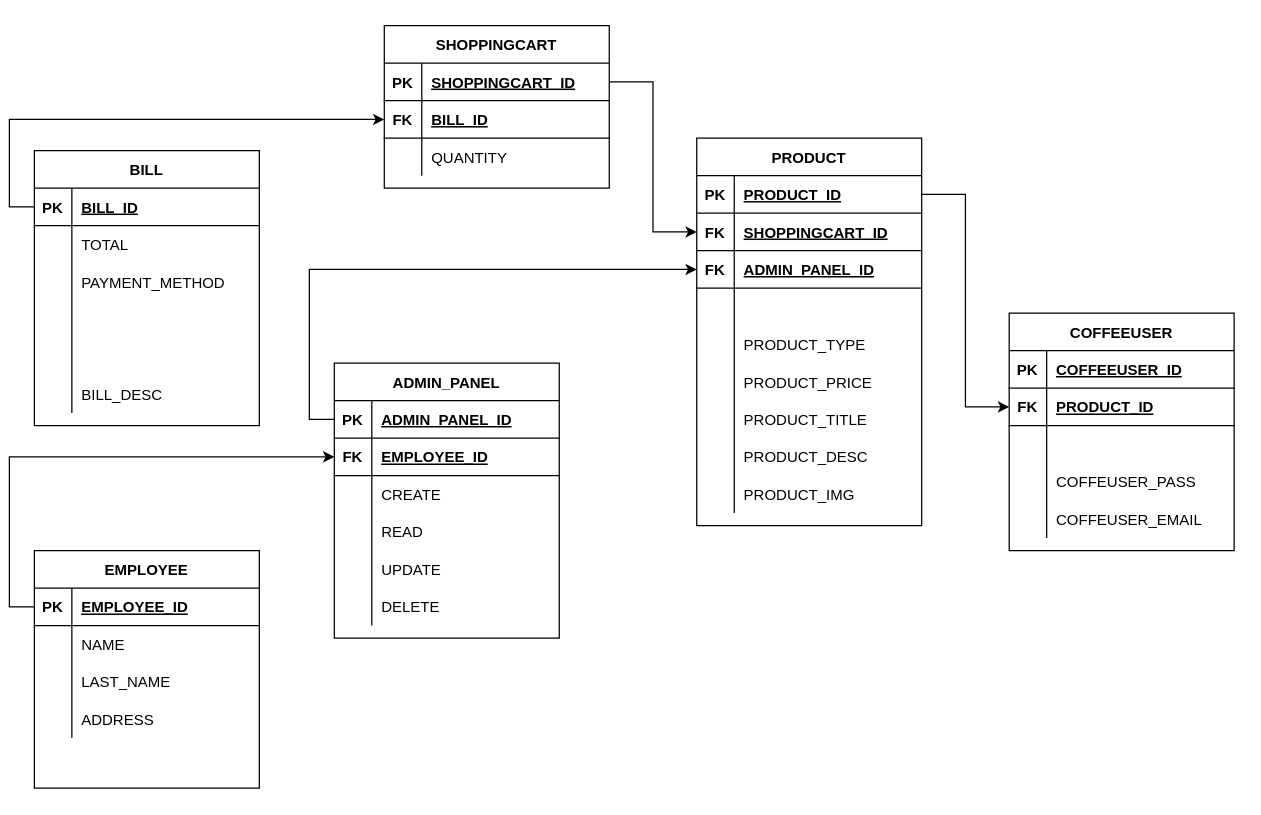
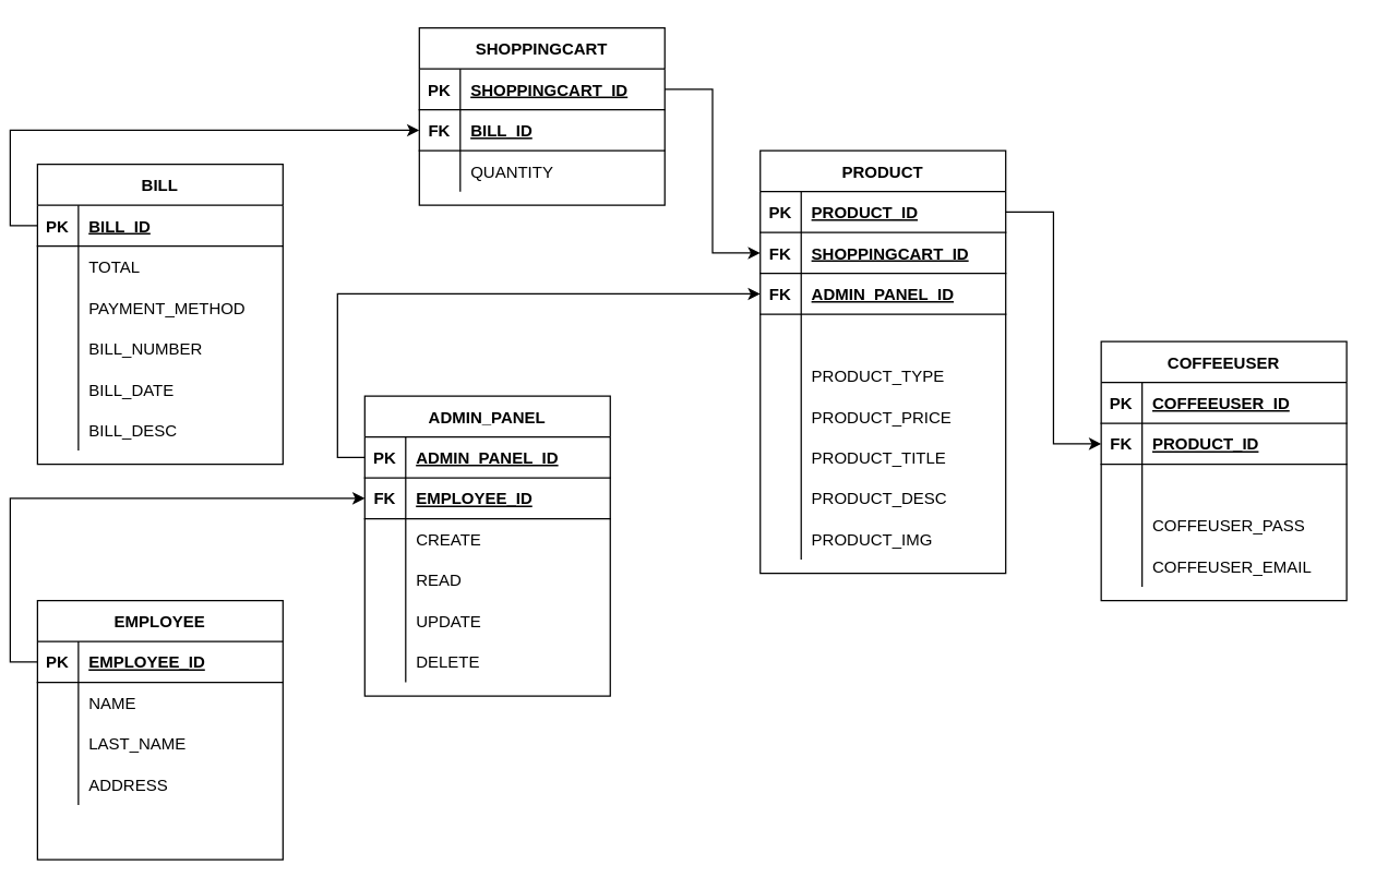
+ <mxCell id="54" value="BILL_NUMBER" style="shape=partialRectangle;connectable=0;fillColor=none;top=0;left=0;bottom=0;right=0;align=left;spacingLeft=6;overflow=hidden;" vertex="1" parent="52"><mxGeometry x="30" width="150" height="30" as="geometry" /></mxCell>
+ <mxCell id="57" value="BILL_DATE" style="shape=partialRectangle;connectable=0;fillColor=none;top=0;left=0;bottom=0;right=0;align=left;spacingLeft=6;overflow=hidden;" vertex="1" parent="55"><mxGeometry x="30" width="150" height="30" as="geometry" /></mxCell>
